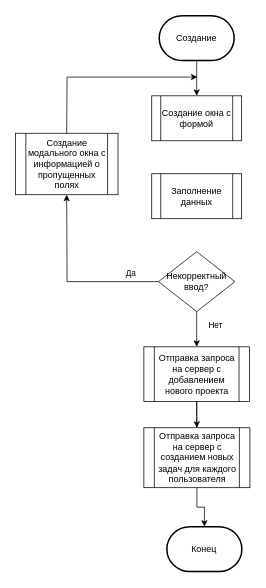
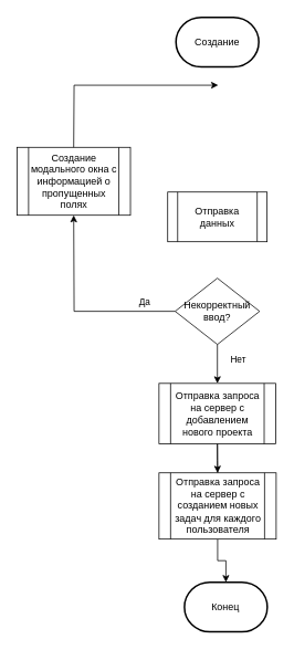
- <mxCell id="2" style="edgeStyle=orthogonalEdgeStyle;rounded=0;orthogonalLoop=1;jettySize=auto;html=1;" edge="1" parent="1" source="3" target="4"><mxGeometry relative="1" as="geometry" /></mxCell>
- <mxCell id="4" value="Создание окна с формой" style="shape=process;whiteSpace=wrap;html=1;backgroundOutline=1;" vertex="1" parent="1"><mxGeometry x="202" y="127" width="120" height="60" as="geometry" /></mxCell>
- <mxCell id="5" value="Заполнение данных" style="shape=process;whiteSpace=wrap;html=1;backgroundOutline=1;" vertex="1" parent="1"><mxGeometry x="202" y="231" width="120" height="60" as="geometry" /></mxCell>
+ <mxCell id="5" value="Отправка данных" style="shape=process;whiteSpace=wrap;html=1;backgroundOutline=1;" vertex="1" parent="1"><mxGeometry x="202" y="231" width="120" height="60" as="geometry" /></mxCell>
